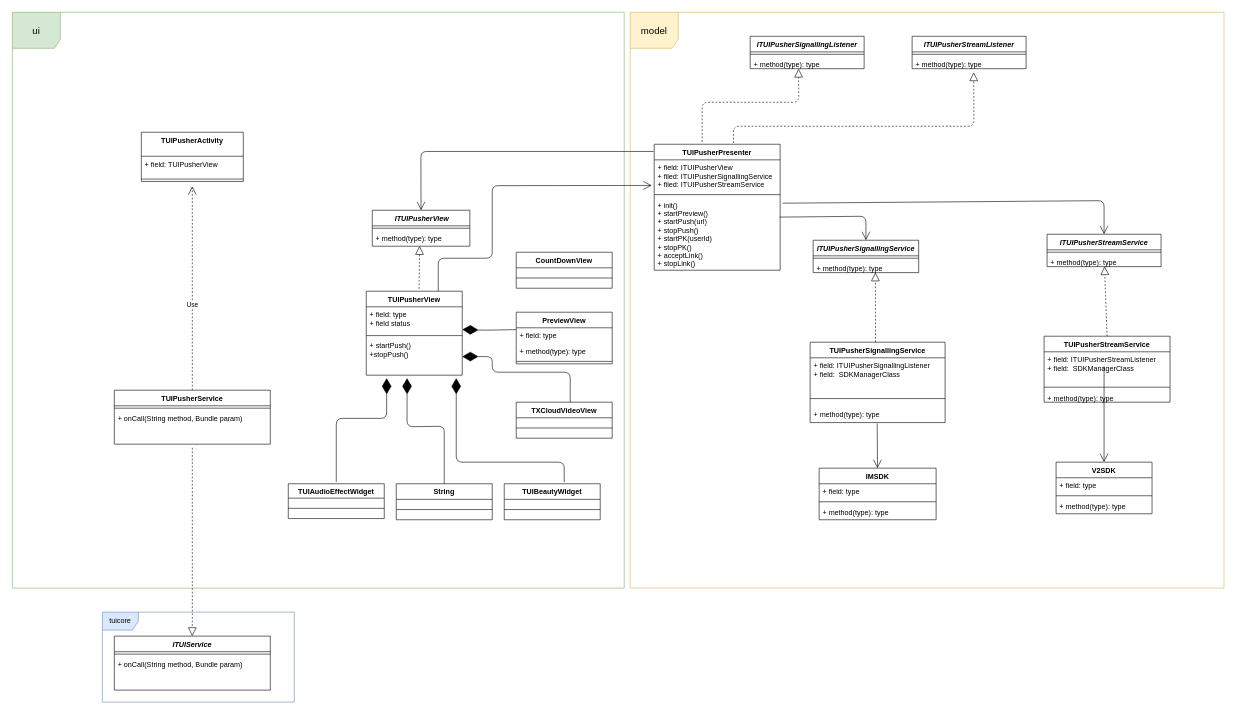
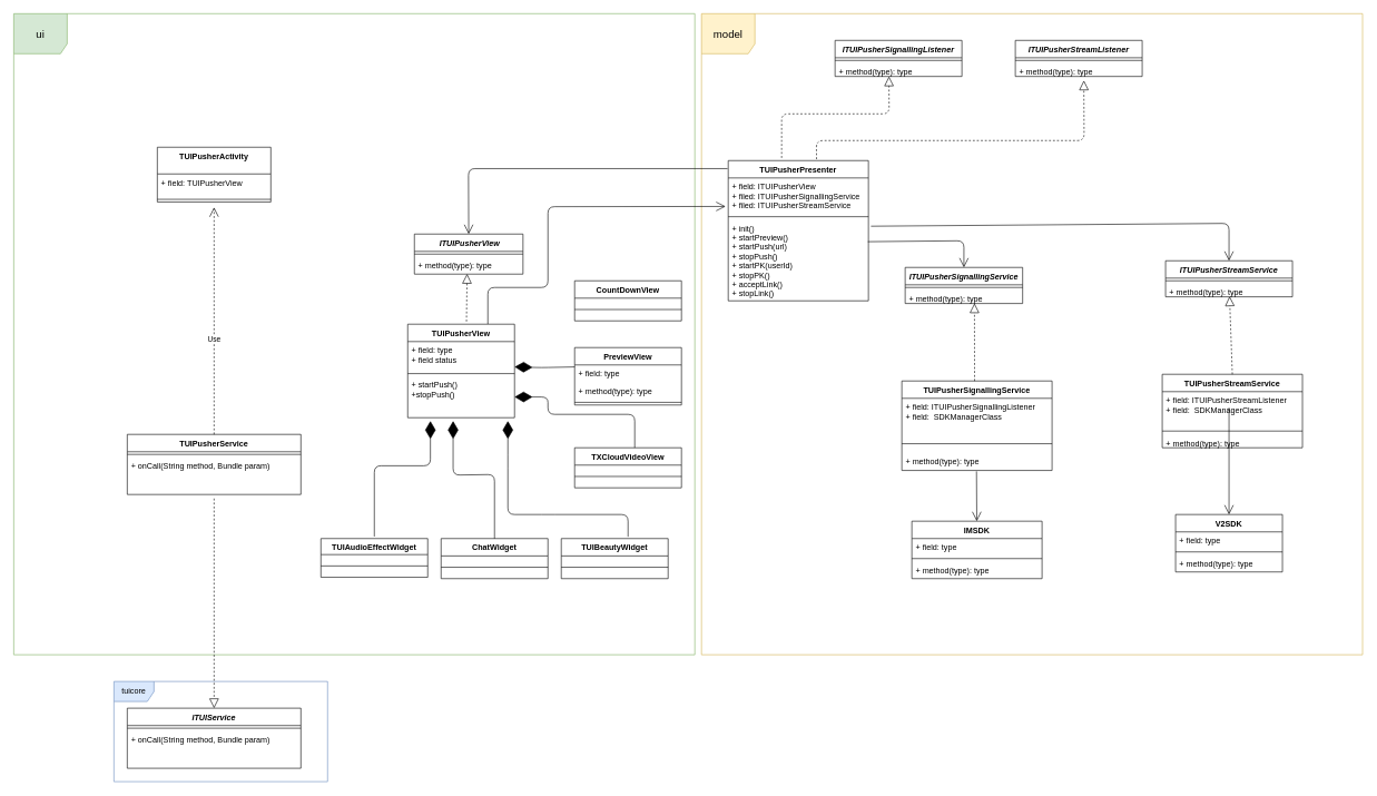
- <mxCell id="69" value="String" style="swimlane;fontStyle=1;align=center;verticalAlign=top;childLayout=stackLayout;horizontal=1;startSize=26;horizontalStack=0;resizeParent=1;resizeParentMax=0;resizeLast=0;collapsible=1;marginBottom=0;" parent="1" vertex="1"><mxGeometry x="660" y="806" width="160" height="60" as="geometry" /></mxCell>
+ <mxCell id="69" value="ChatWidget" style="swimlane;fontStyle=1;align=center;verticalAlign=top;childLayout=stackLayout;horizontal=1;startSize=26;horizontalStack=0;resizeParent=1;resizeParentMax=0;resizeLast=0;collapsible=1;marginBottom=0;" parent="1" vertex="1"><mxGeometry x="660" y="806" width="160" height="60" as="geometry" /></mxCell>
